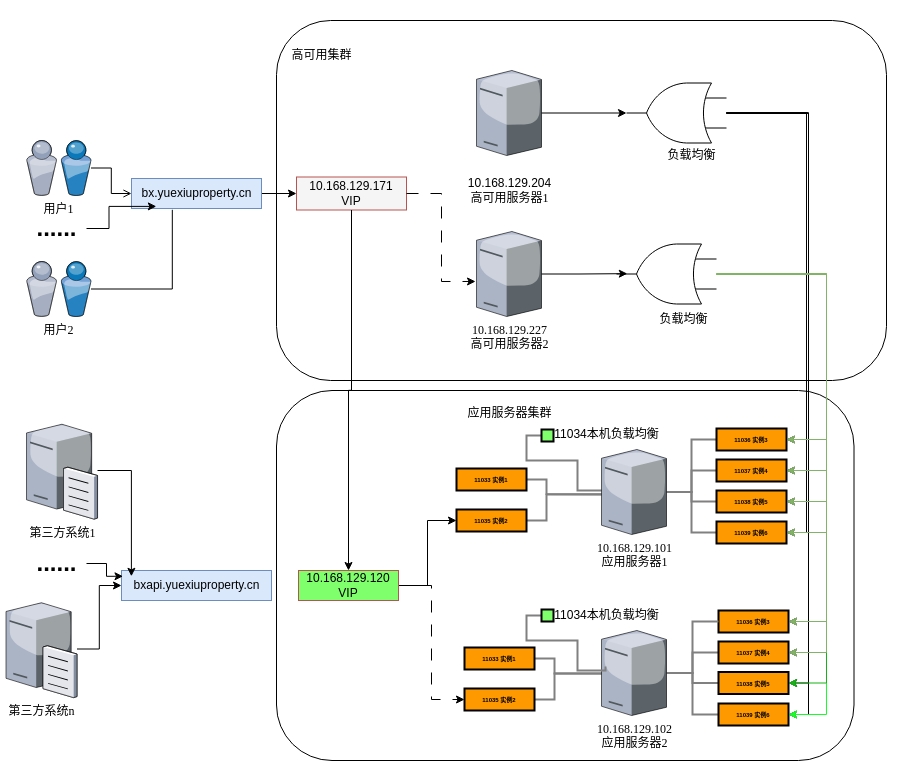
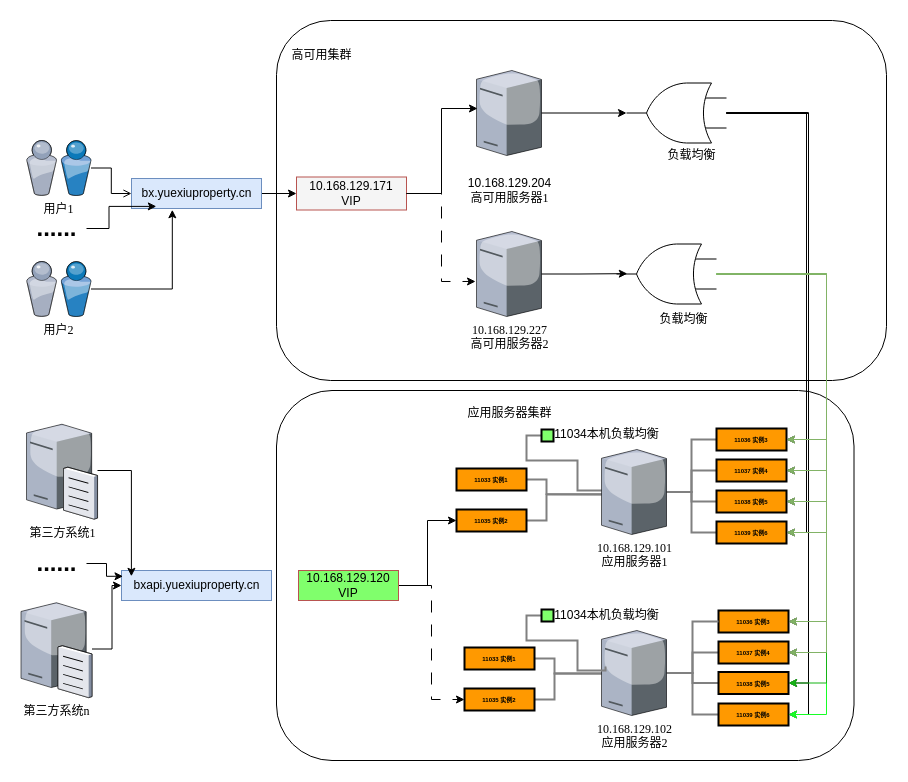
- <mxCell id="18" style="edgeStyle=orthogonalEdgeStyle;rounded=0;orthogonalLoop=1;jettySize=auto;html=1;entryX=0.314;entryY=1.042;entryDx=0;entryDy=0;entryPerimeter=0;endArrow=none;" edge="1" parent="1" source="8" target="11"><mxGeometry relative="1" as="geometry" /></mxCell>
+ <mxCell id="18" style="edgeStyle=orthogonalEdgeStyle;rounded=0;orthogonalLoop=1;jettySize=auto;html=1;entryX=0.314;entryY=1.042;entryDx=0;entryDy=0;entryPerimeter=0;" edge="1" parent="1" source="8" target="11"><mxGeometry relative="1" as="geometry" /></mxCell>
- <mxCell id="25" style="edgeStyle=orthogonalEdgeStyle;rounded=0;orthogonalLoop=1;jettySize=auto;html=1;" edge="1" parent="1" source="21" target="24"><mxGeometry relative="1" as="geometry" /></mxCell>
+ <mxCell id="25" style="edgeStyle=orthogonalEdgeStyle;rounded=0;orthogonalLoop=1;jettySize=auto;html=1;entryX=0.015;entryY=0.447;entryDx=0;entryDy=0;entryPerimeter=0;" edge="1" parent="1" source="21" target="7"><mxGeometry relative="1" as="geometry" /></mxCell>
- <mxCell id="14" value="第三方系统n" style="verticalLabelPosition=bottom;aspect=fixed;html=1;verticalAlign=top;strokeColor=none;shape=mxgraph.citrix.file_server;rounded=0;shadow=0;comic=0;fontFamily=Verdana;" vertex="1" parent="1"><mxGeometry x="5.5" y="600" width="71" height="97" as="geometry" /></mxCell>
+ <mxCell id="14" value="第三方系统n" style="verticalLabelPosition=bottom;aspect=fixed;html=1;verticalAlign=top;strokeColor=none;shape=mxgraph.citrix.file_server;rounded=0;shadow=0;comic=0;fontFamily=Verdana;" vertex="1" parent="1"><mxGeometry x="20.5" y="600" width="71" height="97" as="geometry" /></mxCell>
